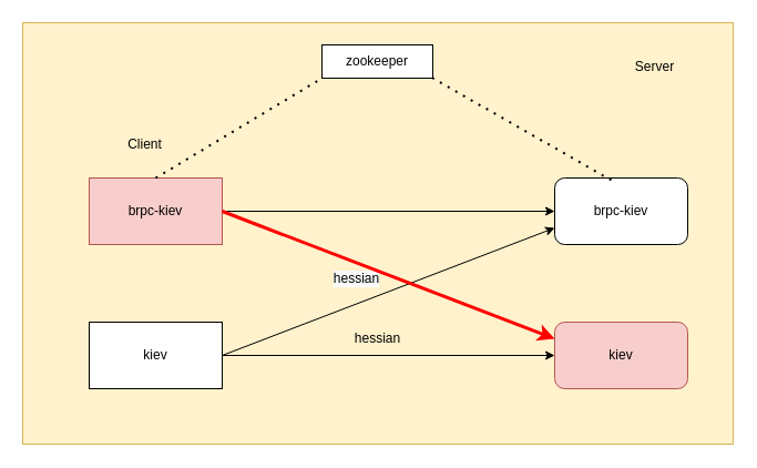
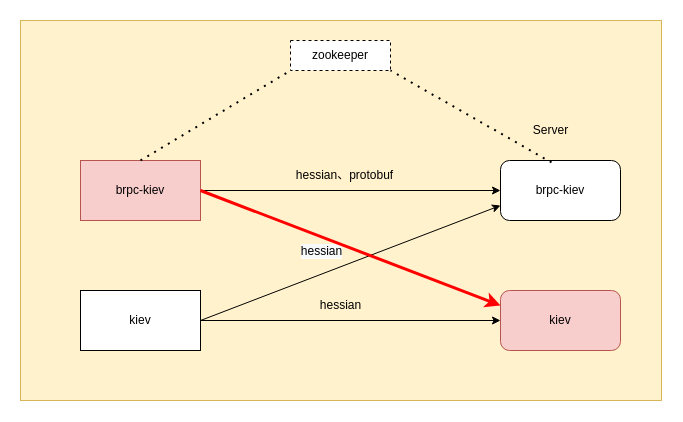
- <mxCell id="11" value="zookeeper" style="rounded=0;whiteSpace=wrap;html=1;" parent="1" vertex="1"><mxGeometry x="290" y="40" width="100" height="30" as="geometry" /></mxCell>
+ <mxCell id="11" value="zookeeper" style="rounded=0;whiteSpace=wrap;html=1;dashed=1;" parent="1" vertex="1"><mxGeometry x="290" y="40" width="100" height="30" as="geometry" /></mxCell>
- <mxCell id="10" value="Server" style="text;html=1;align=center;verticalAlign=middle;resizable=0;points=[];autosize=1;strokeColor=none;fillColor=none;" parent="1" vertex="1"><mxGeometry x="560" y="45" width="60" height="30" as="geometry" /></mxCell>
+ <mxCell id="10" value="Server" style="text;html=1;align=center;verticalAlign=middle;resizable=0;points=[];autosize=1;strokeColor=none;fillColor=none;" parent="1" vertex="1"><mxGeometry x="520" y="115" width="60" height="30" as="geometry" /></mxCell>
- <mxCell id="7" value="Client" style="text;html=1;align=center;verticalAlign=middle;resizable=0;points=[];autosize=1;strokeColor=none;fillColor=none;" parent="1" vertex="1"><mxGeometry x="100" y="115" width="60" height="30" as="geometry" /></mxCell>
+ <mxCell id="15" value="hessian、protobuf" style="text;html=1;align=center;verticalAlign=middle;resizable=0;points=[];autosize=1;strokeColor=none;fillColor=none;" parent="1" vertex="1"><mxGeometry x="274" y="160" width="140" height="30" as="geometry" /></mxCell>
